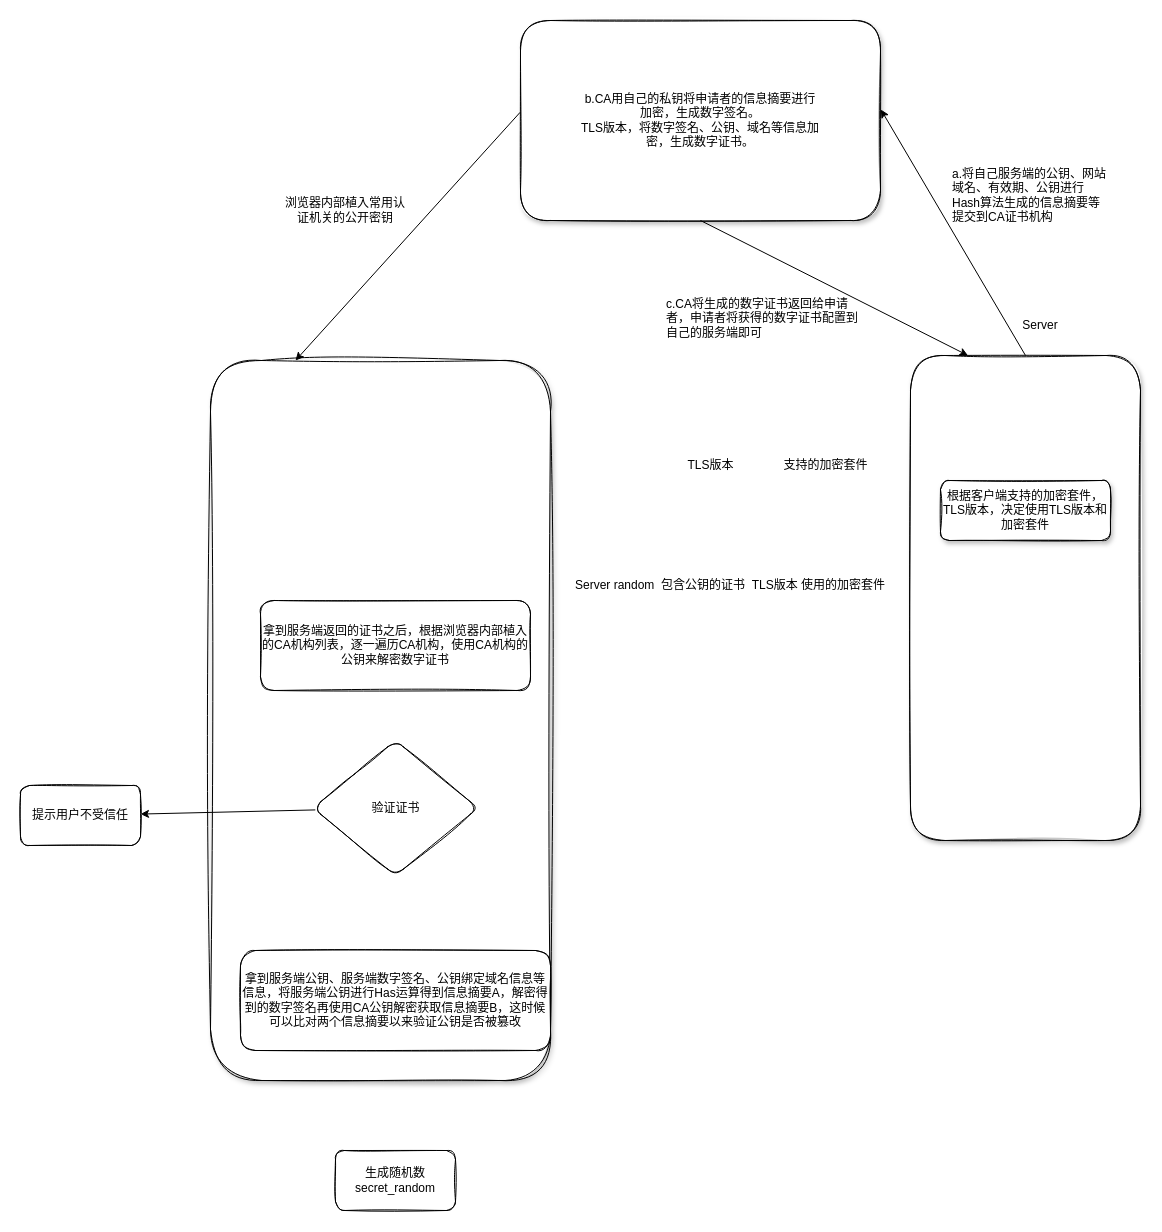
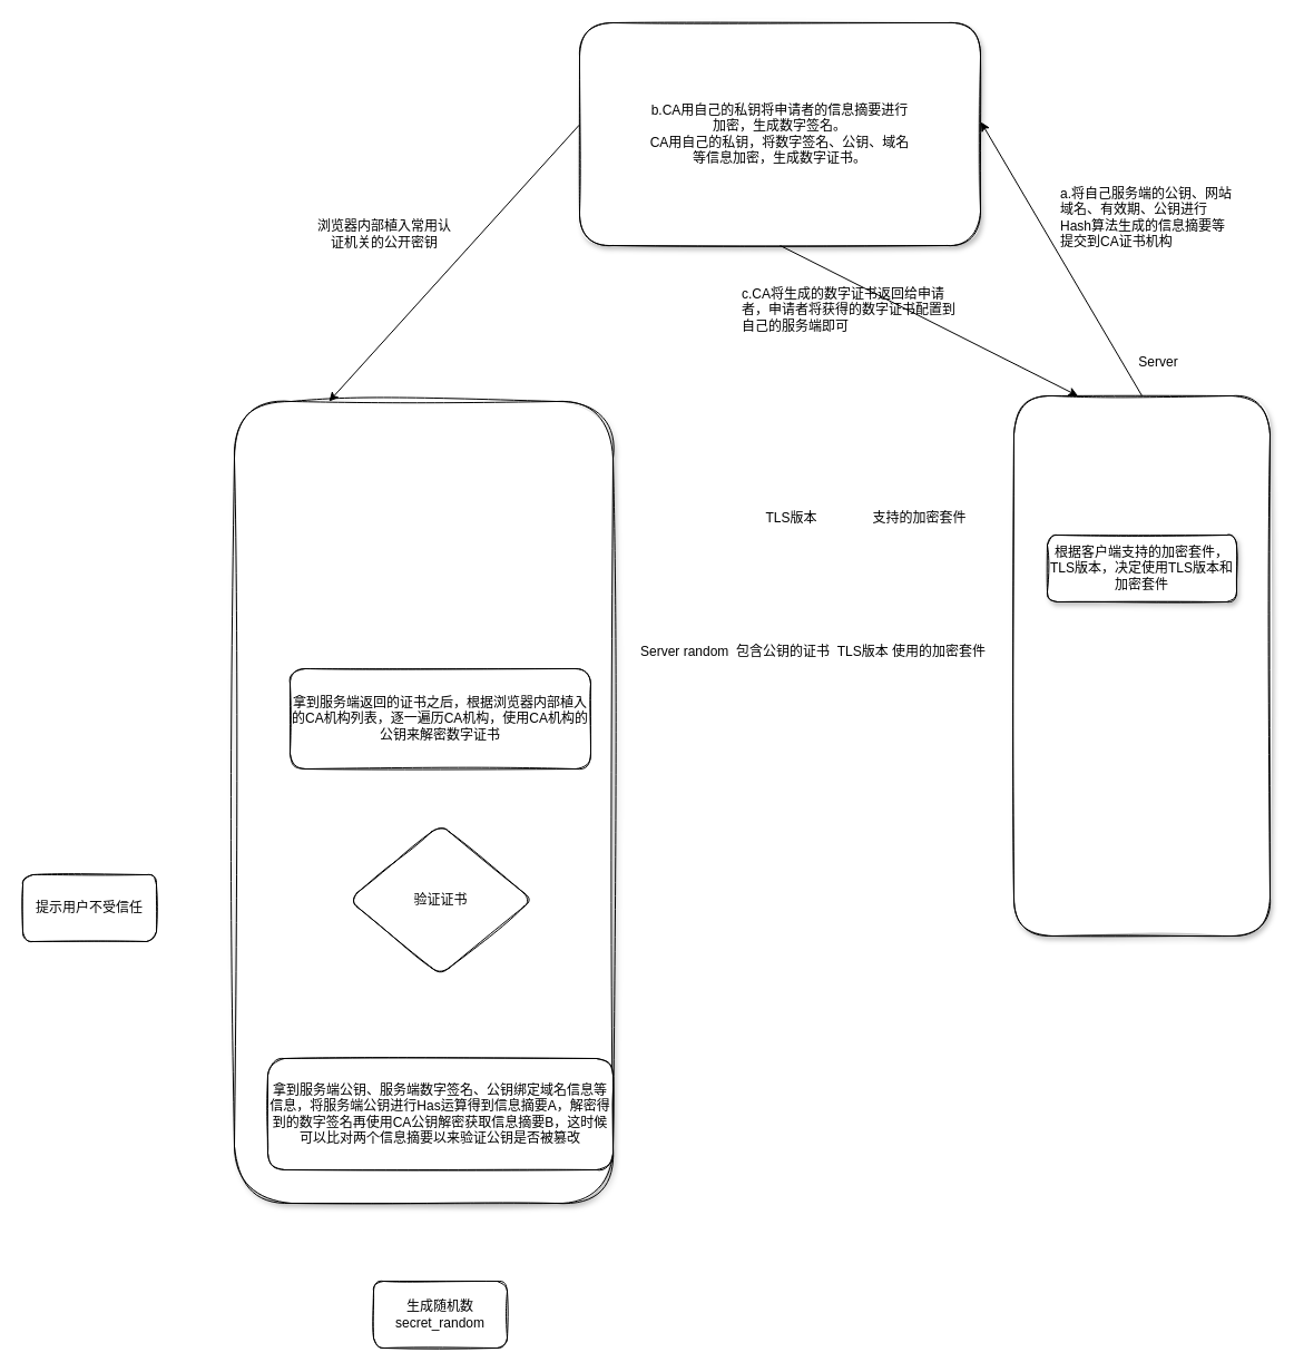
- <mxCell id="17" value="b.CA用自己的私钥将申请者的信息摘要进行加密，生成数字签名。&lt;br&gt;TLS版本，将数字签名、公钥、域名等信息加密，生成数字证书。" style="text;html=1;strokeColor=none;fillColor=none;align=center;verticalAlign=middle;whiteSpace=wrap;rounded=0;shadow=0;sketch=1;" vertex="1" parent="1"><mxGeometry x="580" y="85" width="240" height="70" as="geometry" /></mxCell>
+ <mxCell id="17" value="b.CA用自己的私钥将申请者的信息摘要进行加密，生成数字签名。&lt;br&gt;CA用自己的私钥，将数字签名、公钥、域名等信息加密，生成数字证书。" style="text;html=1;strokeColor=none;fillColor=none;align=center;verticalAlign=middle;whiteSpace=wrap;rounded=0;shadow=0;sketch=1;" vertex="1" parent="1"><mxGeometry x="580" y="85" width="240" height="70" as="geometry" /></mxCell>
- <mxCell id="19" value="c.CA将生成的数字证书返回给申请者，申请者将获得的数字证书配置到自己的服务端即可" style="text;whiteSpace=wrap;html=1;" vertex="1" parent="1"><mxGeometry x="664" y="290" width="200" height="110" as="geometry" /></mxCell>
+ <mxCell id="19" value="c.CA将生成的数字证书返回给申请者，申请者将获得的数字证书配置到自己的服务端即可" style="text;whiteSpace=wrap;html=1;" vertex="1" parent="1"><mxGeometry x="664" y="250" width="200" height="110" as="geometry" /></mxCell>
- <mxCell id="11" value="" style="edgeStyle=none;rounded=0;orthogonalLoop=1;jettySize=auto;html=1;" edge="1" parent="1" source="12" target="13"><mxGeometry relative="1" as="geometry" /></mxCell>
